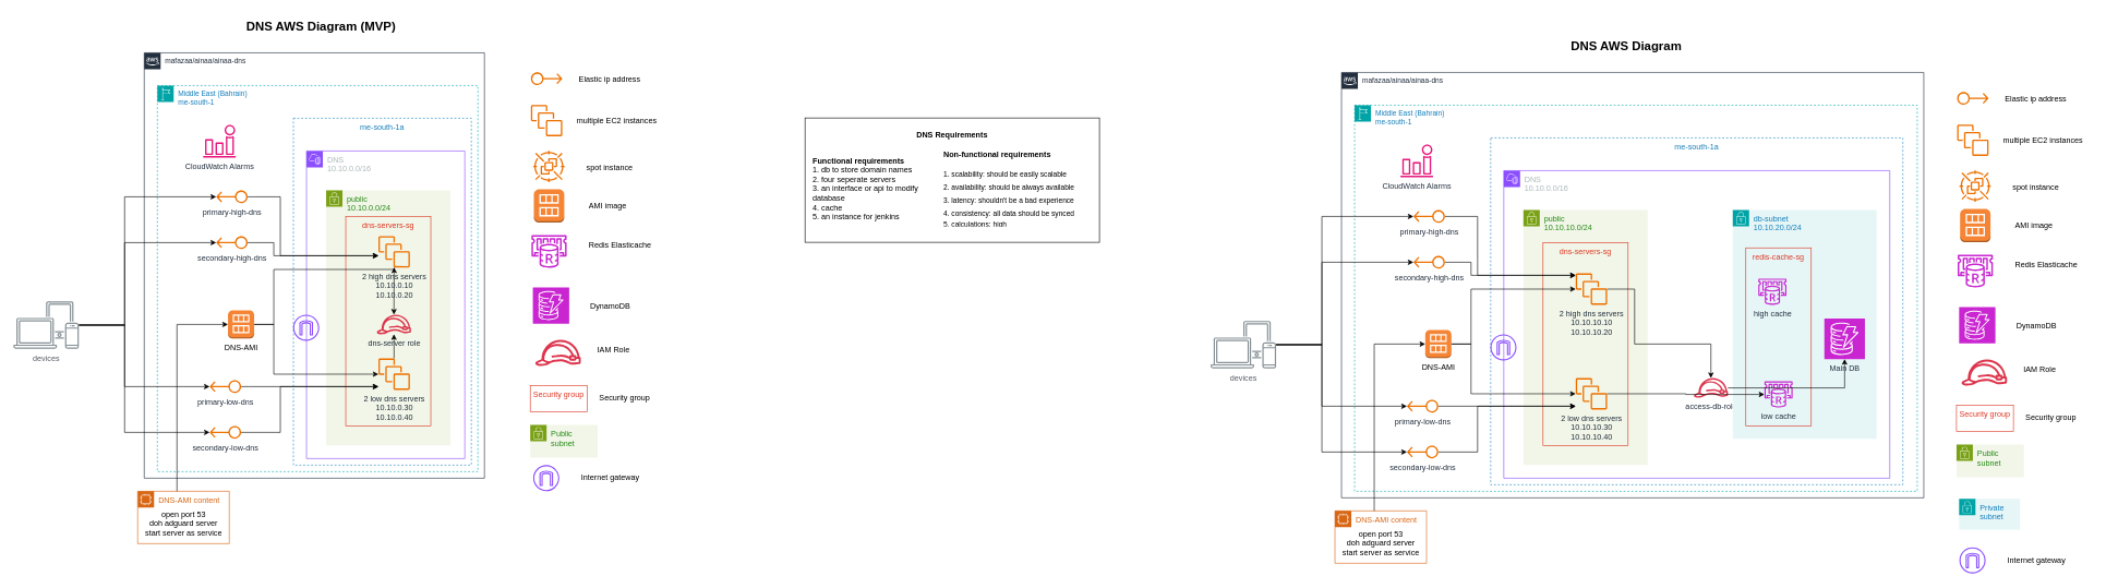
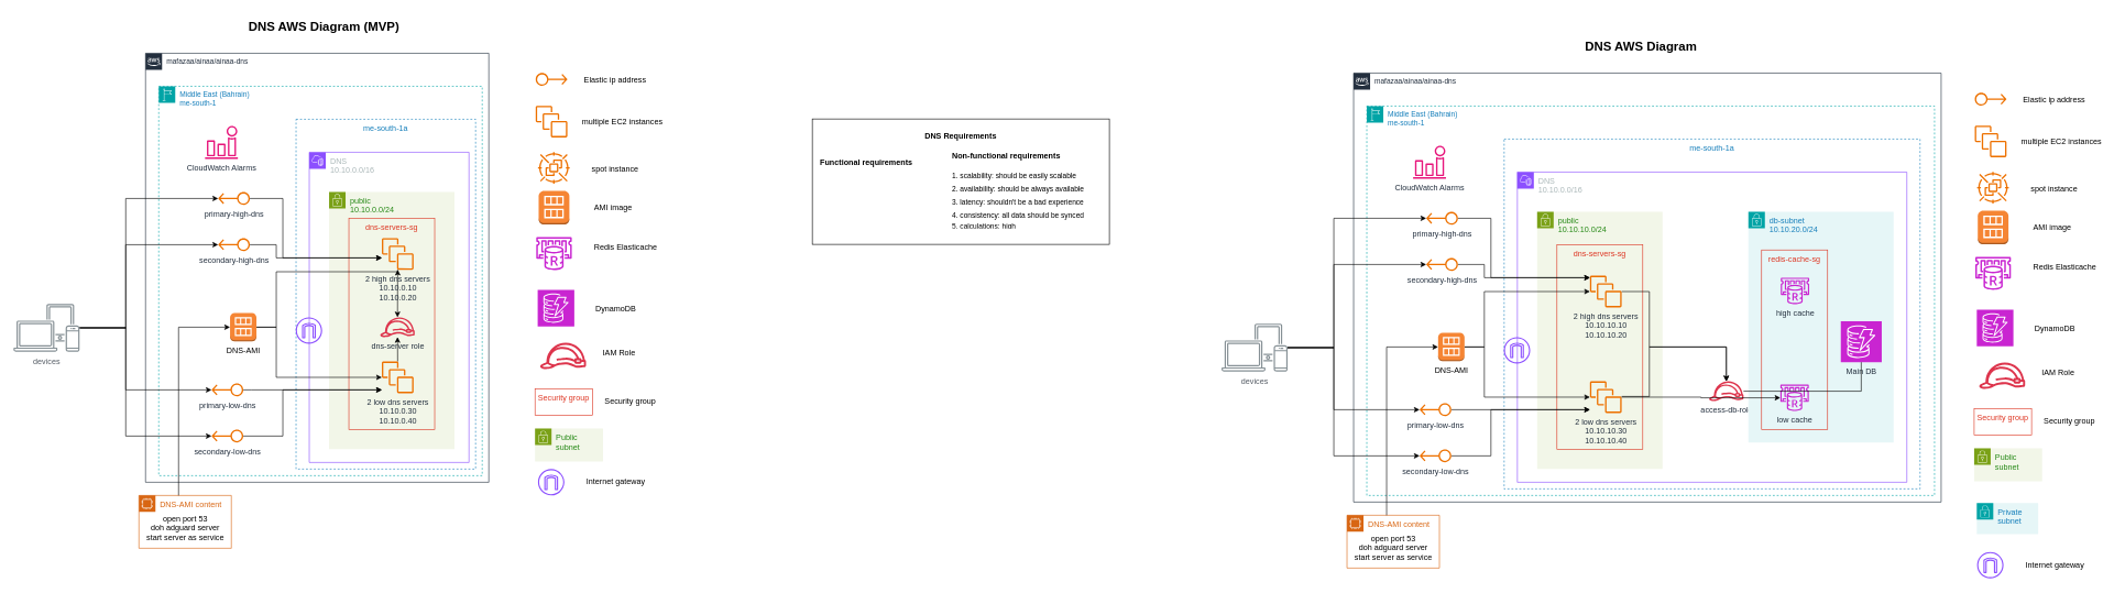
- <mxCell id="37" value="1. db to store domain names&lt;br data--h-bstatus=&quot;0OBSERVED&quot;&gt;2. four seperate servers&lt;div data--h-bstatus=&quot;0OBSERVED&quot;&gt;3. an interface or api to modify database&lt;br data--h-bstatus=&quot;0OBSERVED&quot;&gt;&lt;div data--h-bstatus=&quot;0OBSERVED&quot;&gt;4. cache&lt;/div&gt;&lt;div data--h-bstatus=&quot;0OBSERVED&quot;&gt;5. an instance for jenkins&lt;/div&gt;&lt;/div&gt;" style="text;html=1;align=left;verticalAlign=middle;whiteSpace=wrap;rounded=0;fontSize=12;" parent="34" vertex="1"><mxGeometry x="10" y="80" width="180" height="70" as="geometry" /></mxCell>
- <mxCell id="13" value="high cache" style="sketch=0;outlineConnect=0;fontColor=#232F3E;gradientColor=none;fillColor=#C925D1;strokeColor=none;dashed=0;verticalLabelPosition=bottom;verticalAlign=top;align=center;html=1;fontSize=12;fontStyle=0;aspect=fixed;pointerEvents=1;shape=mxgraph.aws4.elasticache_for_redis;" parent="11" vertex="1"><mxGeometry x="38" y="105" width="45.22" height="40" as="geometry" /></mxCell>
+ <mxCell id="13" value="high cache" style="sketch=0;outlineConnect=0;fontColor=#232F3E;gradientColor=none;fillColor=#C925D1;strokeColor=none;dashed=0;verticalLabelPosition=bottom;verticalAlign=top;align=center;html=1;fontSize=12;fontStyle=0;aspect=fixed;pointerEvents=1;shape=mxgraph.aws4.elasticache_for_redis;" parent="11" vertex="1"><mxGeometry x="48" y="100" width="45.22" height="40" as="geometry" /></mxCell>
- <mxCell id="16" style="edgeStyle=orthogonalEdgeStyle;rounded=0;orthogonalLoop=1;jettySize=auto;html=1;" parent="3" source="6" target="15" edge="1"><mxGeometry relative="1" as="geometry" /></mxCell>
+ <mxCell id="16" style="edgeStyle=orthogonalEdgeStyle;rounded=0;orthogonalLoop=1;jettySize=auto;html=1;endArrow=none;" parent="3" source="6" target="15" edge="1"><mxGeometry relative="1" as="geometry" /></mxCell>
+ <mxCell id="29" style="edgeStyle=orthogonalEdgeStyle;rounded=0;orthogonalLoop=1;jettySize=auto;html=1;" parent="3" source="10" target="6" edge="1"><mxGeometry relative="1" as="geometry"><Array as="points"><mxPoint x="428" y="440" /><mxPoint x="428" y="365" /></Array></mxGeometry></mxCell>
